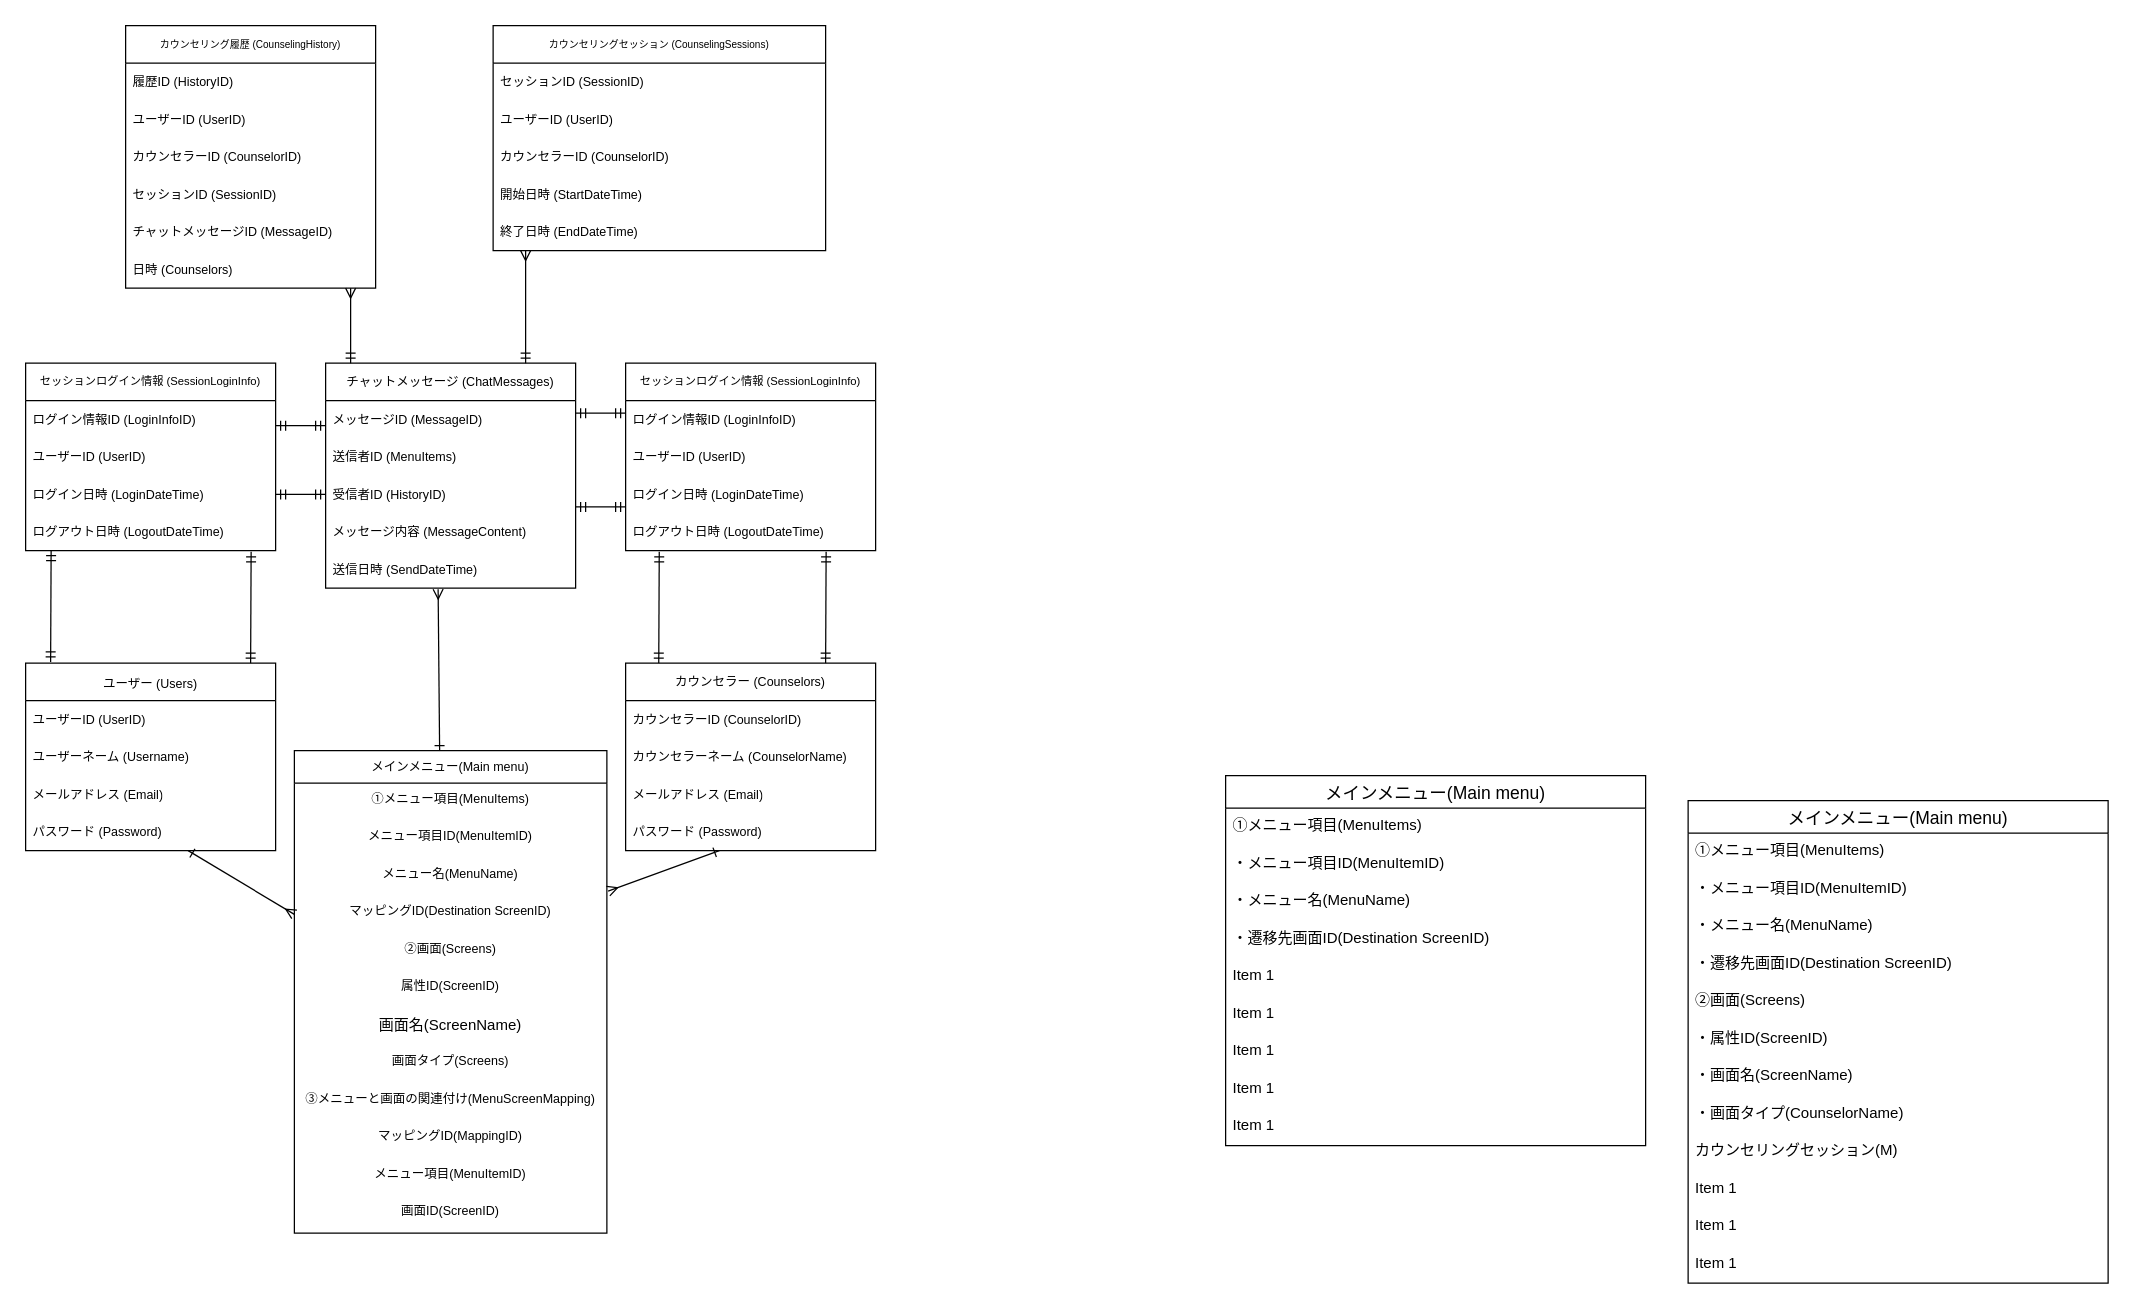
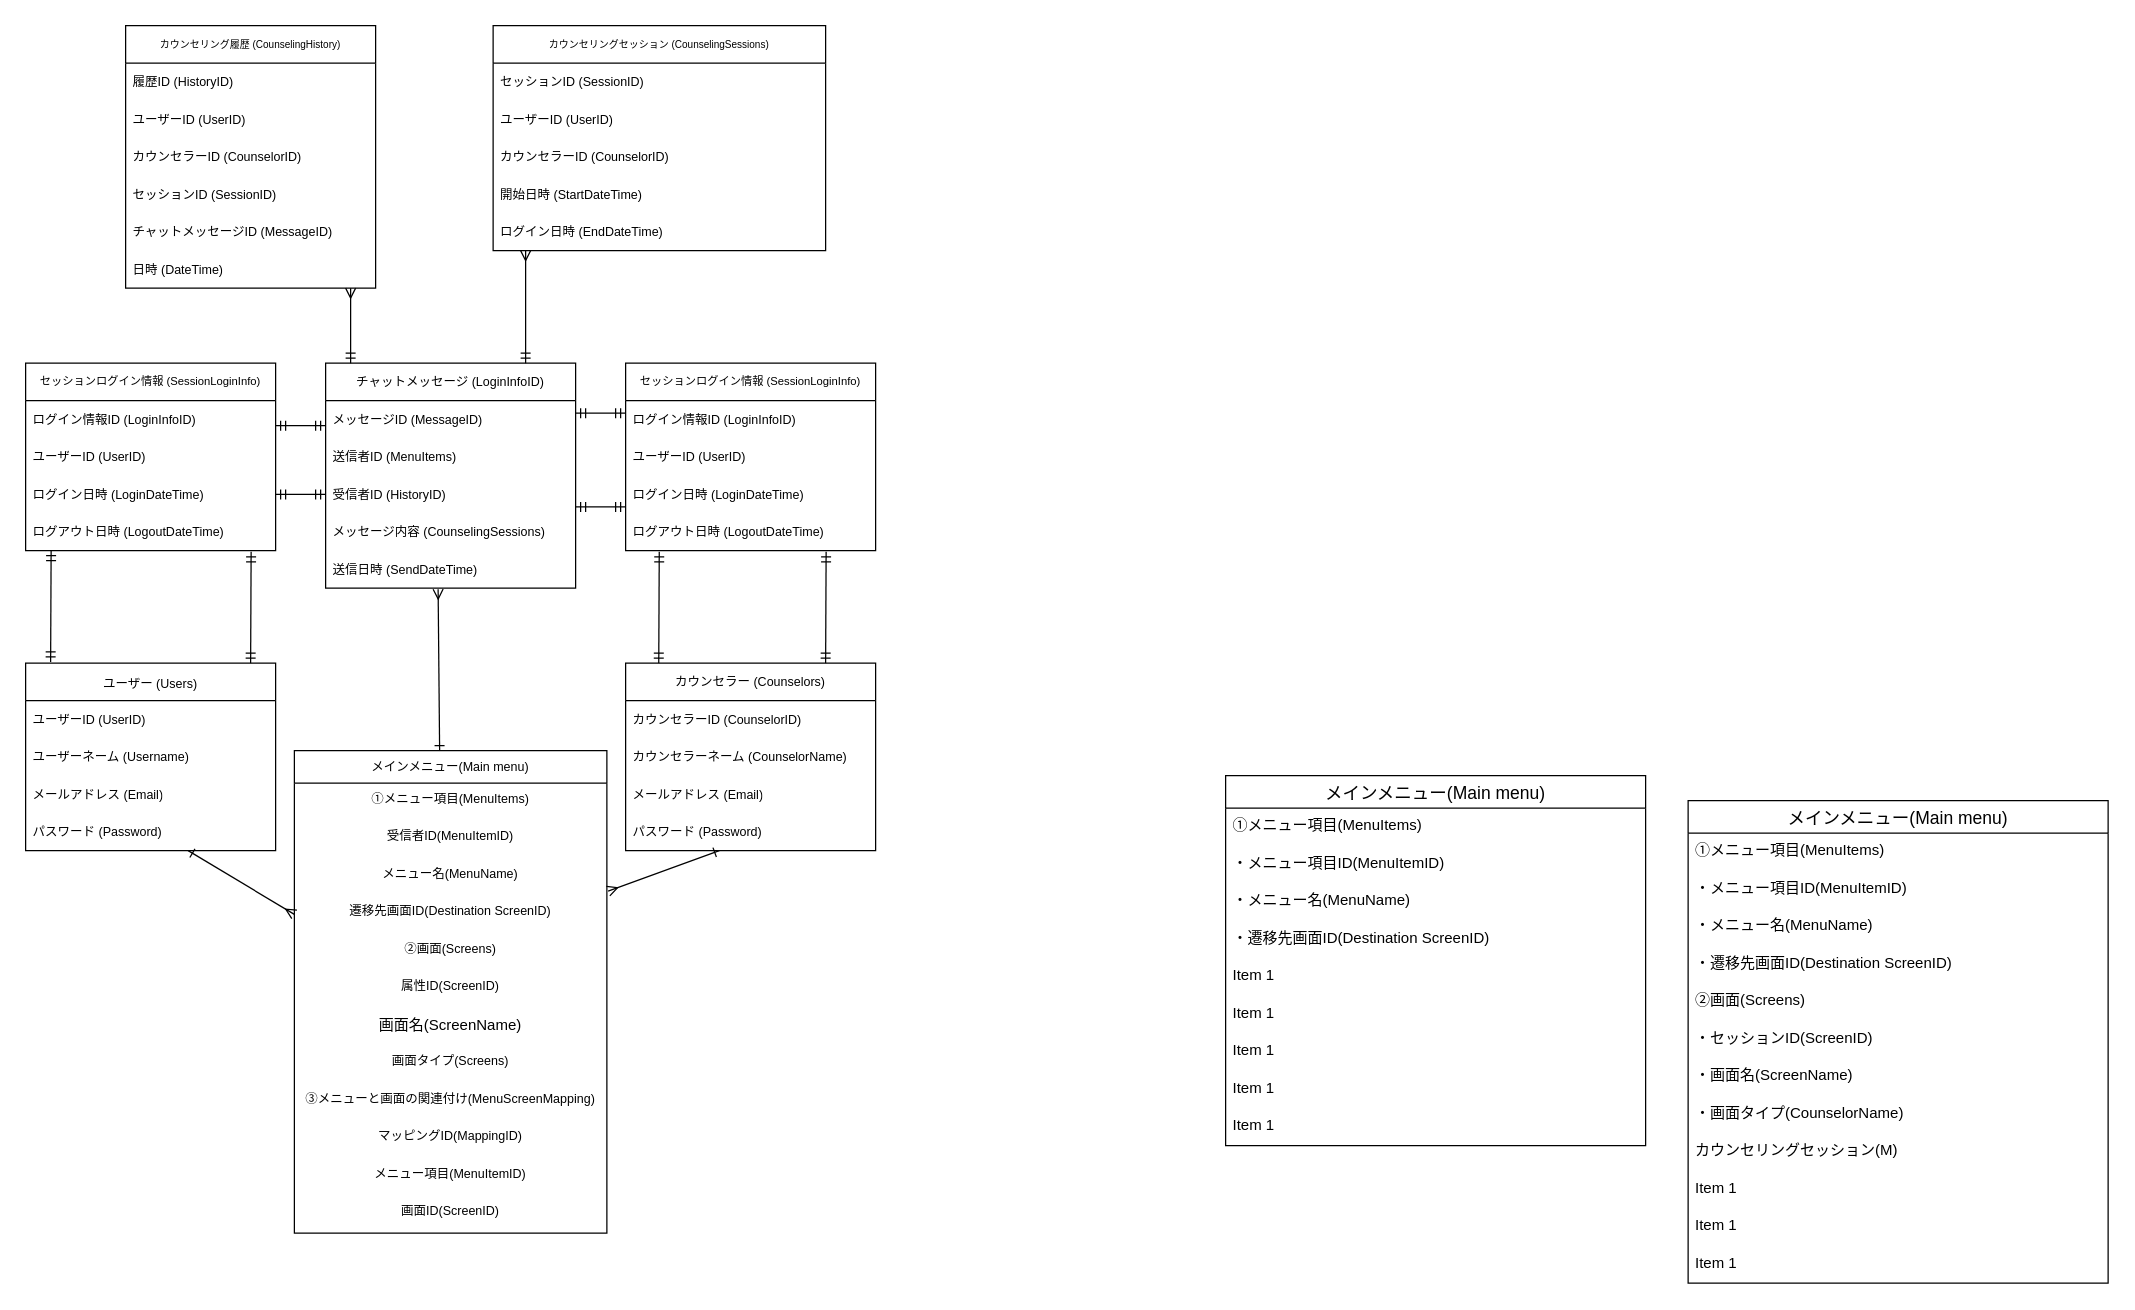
- <mxCell id="25" value="終了日時 (EndDateTime)" style="text;strokeColor=none;fillColor=none;align=left;verticalAlign=middle;spacingLeft=4;spacingRight=4;overflow=hidden;points=[[0,0.5],[1,0.5]];portConstraint=eastwest;rotatable=0;whiteSpace=wrap;labelBackgroundColor=default;fontSize=10;fontColor=default;html=1;rounded=0;" parent="20" vertex="1"><mxGeometry y="150" width="266" height="30" as="geometry" /></mxCell>
+ <mxCell id="25" value="ログイン日時 (EndDateTime)" style="text;strokeColor=none;fillColor=none;align=left;verticalAlign=middle;spacingLeft=4;spacingRight=4;overflow=hidden;points=[[0,0.5],[1,0.5]];portConstraint=eastwest;rotatable=0;whiteSpace=wrap;labelBackgroundColor=default;fontSize=10;fontColor=default;html=1;rounded=0;" parent="20" vertex="1"><mxGeometry y="150" width="266" height="30" as="geometry" /></mxCell>
- <mxCell id="32" value="日時 (Counselors)" style="text;strokeColor=none;fillColor=none;align=left;verticalAlign=middle;spacingLeft=4;spacingRight=4;overflow=hidden;points=[[0,0.5],[1,0.5]];portConstraint=eastwest;rotatable=0;whiteSpace=wrap;labelBackgroundColor=default;fontSize=10;fontColor=default;html=1;rounded=0;" parent="26" vertex="1"><mxGeometry y="180" width="200" height="30" as="geometry" /></mxCell>
+ <mxCell id="32" value="日時 (DateTime)" style="text;strokeColor=none;fillColor=none;align=left;verticalAlign=middle;spacingLeft=4;spacingRight=4;overflow=hidden;points=[[0,0.5],[1,0.5]];portConstraint=eastwest;rotatable=0;whiteSpace=wrap;labelBackgroundColor=default;fontSize=10;fontColor=default;html=1;rounded=0;" parent="26" vertex="1"><mxGeometry y="180" width="200" height="30" as="geometry" /></mxCell>
- <mxCell id="8" value="チャットメッセージ (ChatMessages)" style="swimlane;fontStyle=0;childLayout=stackLayout;horizontal=1;startSize=30;horizontalStack=0;resizeParent=1;resizeParentMax=0;resizeLast=0;collapsible=1;marginBottom=0;whiteSpace=wrap;labelBackgroundColor=none;fontSize=10;fontColor=default;verticalAlign=middle;rounded=0;" parent="1" vertex="1"><mxGeometry x="260" y="290" width="200" height="180" as="geometry" /></mxCell>
+ <mxCell id="8" value="チャットメッセージ (LoginInfoID)" style="swimlane;fontStyle=0;childLayout=stackLayout;horizontal=1;startSize=30;horizontalStack=0;resizeParent=1;resizeParentMax=0;resizeLast=0;collapsible=1;marginBottom=0;whiteSpace=wrap;labelBackgroundColor=none;fontSize=10;fontColor=default;verticalAlign=middle;rounded=0;" parent="1" vertex="1"><mxGeometry x="260" y="290" width="200" height="180" as="geometry" /></mxCell>
- <mxCell id="12" value="メッセージ内容 (MessageContent)" style="text;strokeColor=none;fillColor=none;align=left;verticalAlign=middle;spacingLeft=4;spacingRight=4;overflow=hidden;points=[[0,0.5],[1,0.5]];portConstraint=eastwest;rotatable=0;whiteSpace=wrap;labelBackgroundColor=default;fontSize=10;fontColor=default;rounded=0;" parent="8" vertex="1"><mxGeometry y="120" width="200" height="30" as="geometry" /></mxCell>
+ <mxCell id="12" value="メッセージ内容 (CounselingSessions)" style="text;strokeColor=none;fillColor=none;align=left;verticalAlign=middle;spacingLeft=4;spacingRight=4;overflow=hidden;points=[[0,0.5],[1,0.5]];portConstraint=eastwest;rotatable=0;whiteSpace=wrap;labelBackgroundColor=default;fontSize=10;fontColor=default;rounded=0;" parent="8" vertex="1"><mxGeometry y="120" width="200" height="30" as="geometry" /></mxCell>
- <mxCell id="79" value="メニュー項目ID(MenuItemID)" style="text;strokeColor=none;fillColor=none;spacingLeft=4;spacingRight=4;overflow=hidden;rotatable=0;points=[[0,0.5],[1,0.5]];portConstraint=eastwest;fontSize=10;align=center;" vertex="1" parent="77"><mxGeometry y="56" width="250" height="30" as="geometry" /></mxCell>
+ <mxCell id="79" value="受信者ID(MenuItemID)" style="text;strokeColor=none;fillColor=none;spacingLeft=4;spacingRight=4;overflow=hidden;rotatable=0;points=[[0,0.5],[1,0.5]];portConstraint=eastwest;fontSize=10;align=center;" vertex="1" parent="77"><mxGeometry y="56" width="250" height="30" as="geometry" /></mxCell>
- <mxCell id="81" value="マッピングID(Destination ScreenID)" style="text;strokeColor=none;fillColor=none;spacingLeft=4;spacingRight=4;overflow=hidden;rotatable=0;points=[[0,0.5],[1,0.5]];portConstraint=eastwest;fontSize=10;align=center;" vertex="1" parent="77"><mxGeometry y="116" width="250" height="30" as="geometry" /></mxCell>
+ <mxCell id="81" value="遷移先画面ID(Destination ScreenID)" style="text;strokeColor=none;fillColor=none;spacingLeft=4;spacingRight=4;overflow=hidden;rotatable=0;points=[[0,0.5],[1,0.5]];portConstraint=eastwest;fontSize=10;align=center;" vertex="1" parent="77"><mxGeometry y="116" width="250" height="30" as="geometry" /></mxCell>
- <mxCell id="69" value="・属性ID(ScreenID)" style="text;strokeColor=none;fillColor=none;spacingLeft=4;spacingRight=4;overflow=hidden;rotatable=0;points=[[0,0.5],[1,0.5]];portConstraint=eastwest;fontSize=12;" vertex="1" parent="63"><mxGeometry y="176" width="336" height="30" as="geometry" /></mxCell>
+ <mxCell id="69" value="・セッションID(ScreenID)" style="text;strokeColor=none;fillColor=none;spacingLeft=4;spacingRight=4;overflow=hidden;rotatable=0;points=[[0,0.5],[1,0.5]];portConstraint=eastwest;fontSize=12;" vertex="1" parent="63"><mxGeometry y="176" width="336" height="30" as="geometry" /></mxCell>
